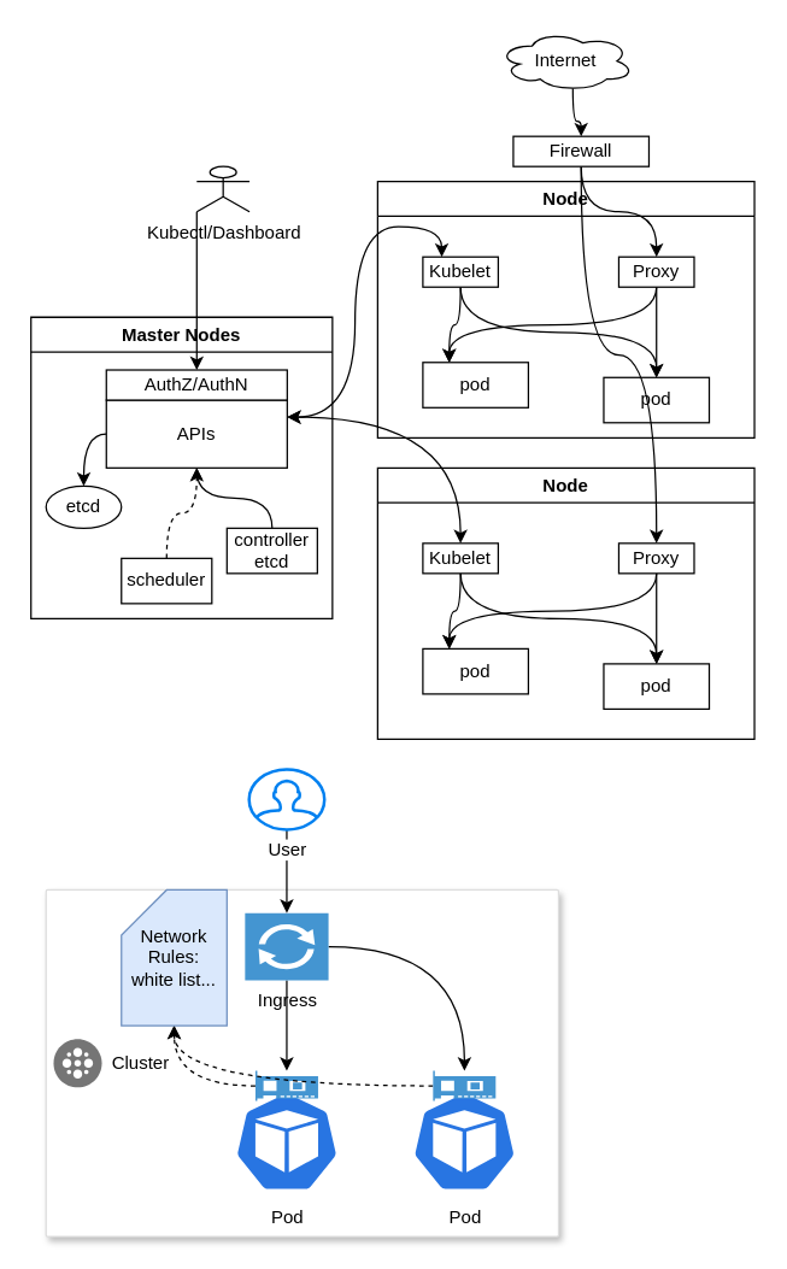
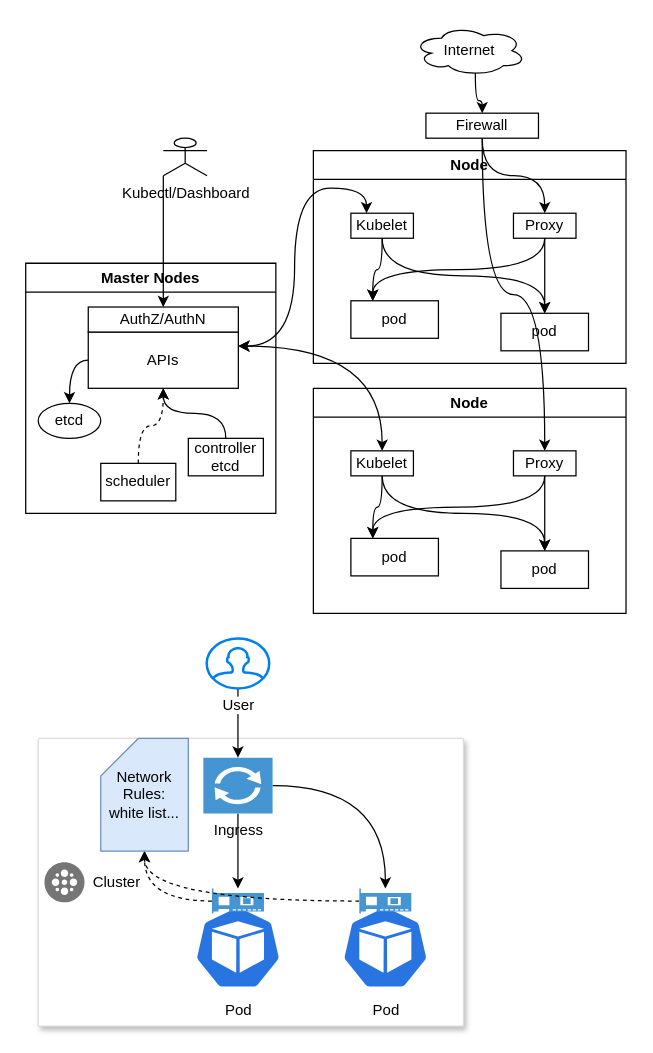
- <mxCell id="27" style="edgeStyle=orthogonalEdgeStyle;curved=1;orthogonalLoop=1;jettySize=auto;html=1;exitX=0.5;exitY=0;exitDx=0;exitDy=0;entryX=0.5;entryY=1;entryDx=0;entryDy=0;endArrow=open;" parent="20" source="28" target="22" edge="1"><mxGeometry relative="1" as="geometry" /></mxCell>
+ <mxCell id="27" style="edgeStyle=orthogonalEdgeStyle;curved=1;orthogonalLoop=1;jettySize=auto;html=1;exitX=0.5;exitY=0;exitDx=0;exitDy=0;entryX=0.5;entryY=1;entryDx=0;entryDy=0;" parent="20" source="28" target="22" edge="1"><mxGeometry relative="1" as="geometry" /></mxCell>
